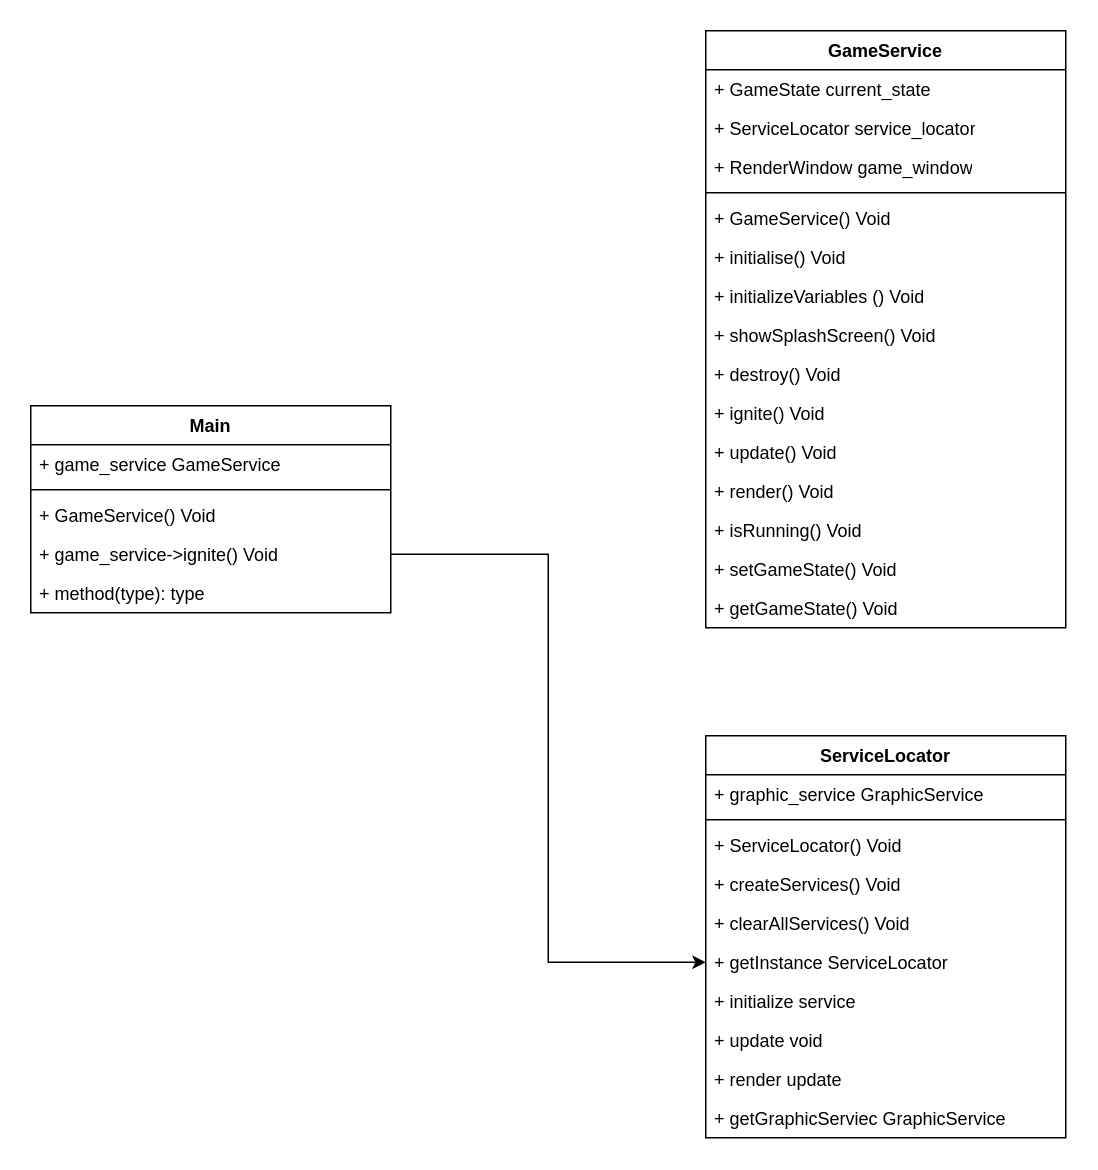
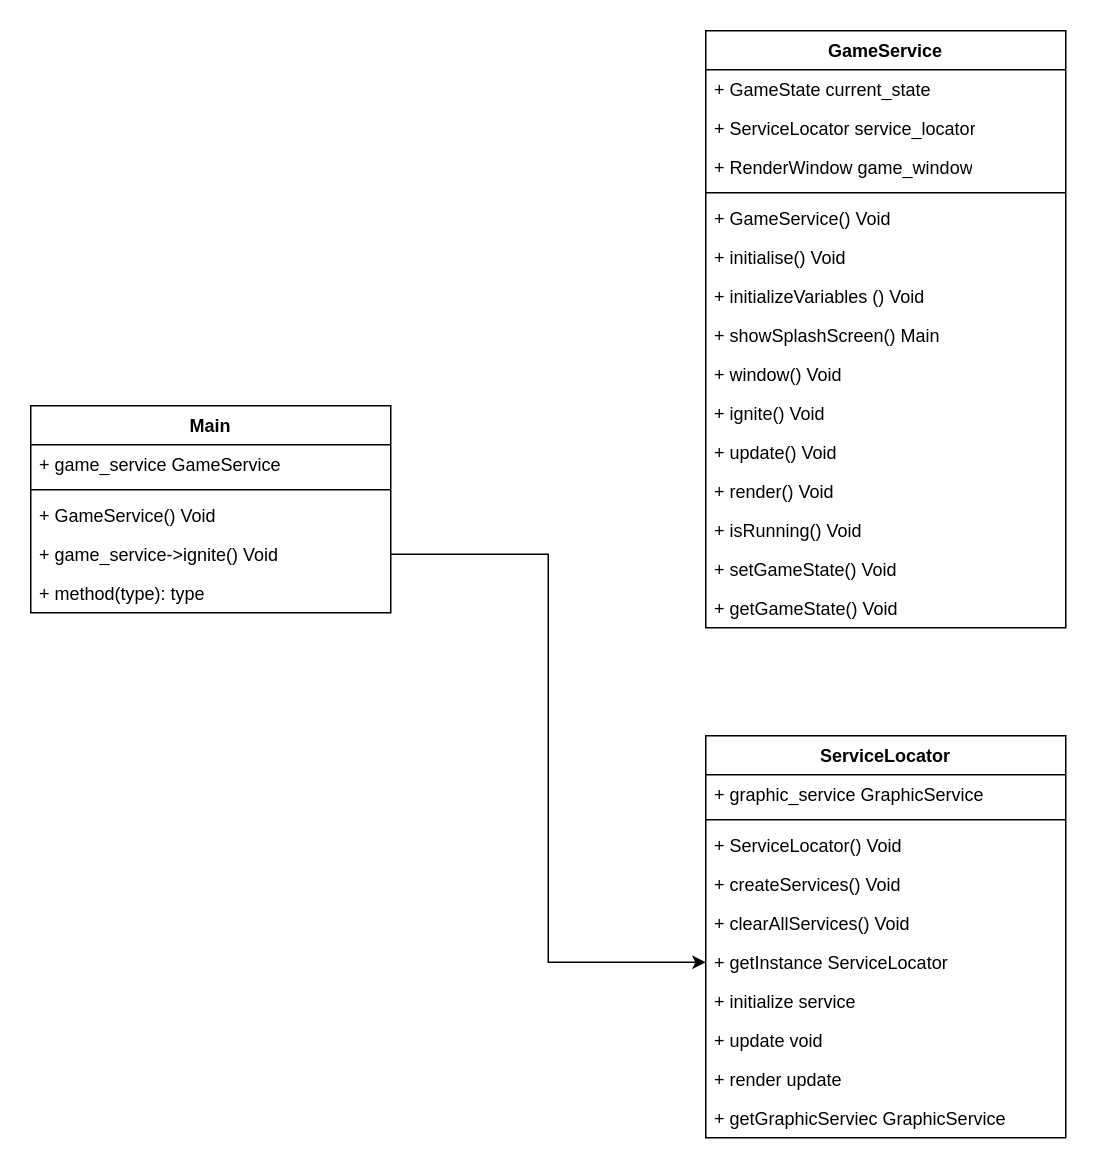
- <mxCell id="16" value="+ showSplashScreen() Void" style="text;strokeColor=none;fillColor=none;align=left;verticalAlign=top;spacingLeft=4;spacingRight=4;overflow=hidden;rotatable=0;points=[[0,0.5],[1,0.5]];portConstraint=eastwest;whiteSpace=wrap;html=1;" vertex="1" parent="8"><mxGeometry y="190" width="240" height="26" as="geometry" /></mxCell>
+ <mxCell id="16" value="+ showSplashScreen() Main" style="text;strokeColor=none;fillColor=none;align=left;verticalAlign=top;spacingLeft=4;spacingRight=4;overflow=hidden;rotatable=0;points=[[0,0.5],[1,0.5]];portConstraint=eastwest;whiteSpace=wrap;html=1;" vertex="1" parent="8"><mxGeometry y="190" width="240" height="26" as="geometry" /></mxCell>
- <mxCell id="17" value="+ destroy() Void" style="text;strokeColor=none;fillColor=none;align=left;verticalAlign=top;spacingLeft=4;spacingRight=4;overflow=hidden;rotatable=0;points=[[0,0.5],[1,0.5]];portConstraint=eastwest;whiteSpace=wrap;html=1;" vertex="1" parent="8"><mxGeometry y="216" width="240" height="26" as="geometry" /></mxCell>
+ <mxCell id="17" value="+ window() Void" style="text;strokeColor=none;fillColor=none;align=left;verticalAlign=top;spacingLeft=4;spacingRight=4;overflow=hidden;rotatable=0;points=[[0,0.5],[1,0.5]];portConstraint=eastwest;whiteSpace=wrap;html=1;" vertex="1" parent="8"><mxGeometry y="216" width="240" height="26" as="geometry" /></mxCell>
